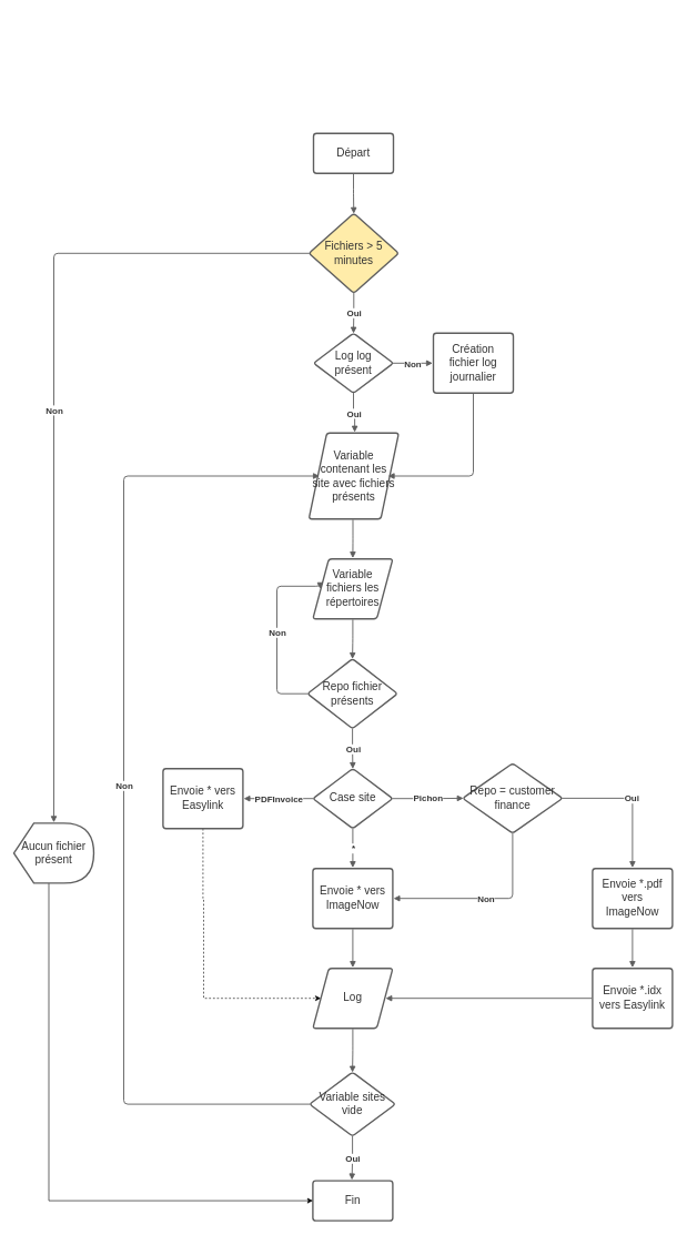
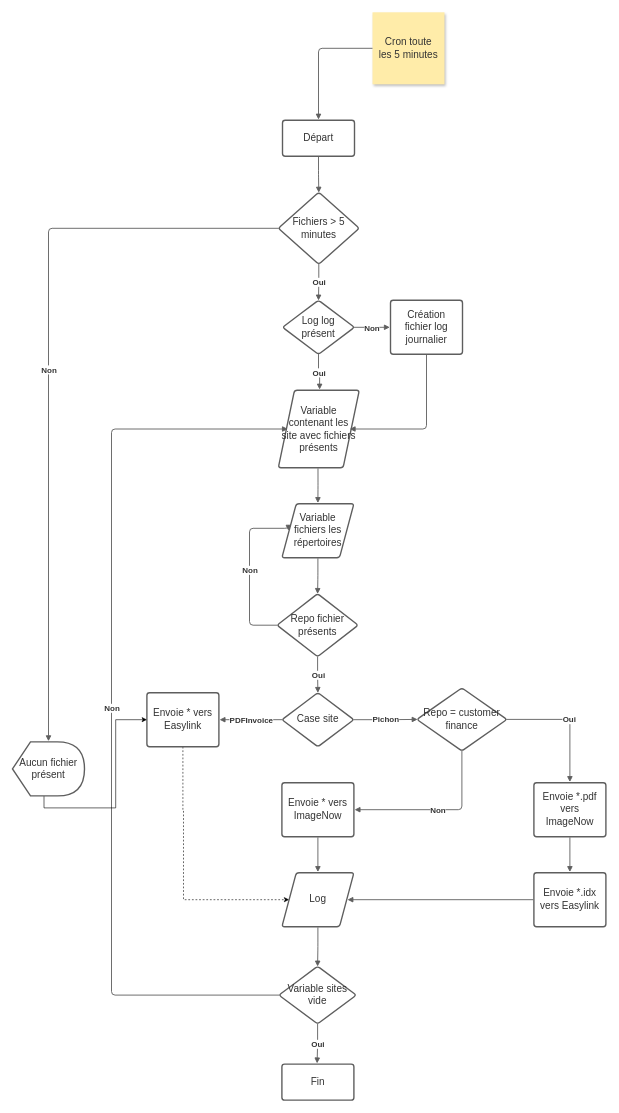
+ <mxCell id="3" value="Cron toute les 5 minutes" style="html=1;overflow=block;blockSpacing=1;whiteSpace=wrap;shadow=1;fontSize=16.7;fontColor=#333333;align=center;spacing=9;strokeColor=none;strokeOpacity=100;fillColor=#FFECA9;strokeWidth=0;lucidId=xC_~7ZcGf5oe;" vertex="1" parent="1"><mxGeometry x="620" y="20" width="120" height="120" as="geometry" /></mxCell>
+ <mxCell id="4" value="" style="html=1;jettySize=18;whiteSpace=wrap;fontSize=13;strokeColor=#5E5E5E;strokeWidth=1.5;rounded=1;arcSize=12;edgeStyle=orthogonalEdgeStyle;startArrow=none;endArrow=block;endFill=1;exitX=0;exitY=0.5;exitPerimeter=0;entryX=0.5;entryY=-0.019;entryPerimeter=0;lucidId=RC_~2a~zqGmT;" edge="1" parent="1" source="3" target="2"><mxGeometry width="100" height="100" relative="1" as="geometry"><Array as="points" /></mxGeometry></mxCell>
- <mxCell id="8" value="Fichiers &amp;gt; 5 minutes" style="html=1;overflow=block;blockSpacing=1;whiteSpace=wrap;rhombus;fontSize=16.7;fontColor=#333333;align=center;spacing=3.8;strokeColor=#5e5e5e;strokeOpacity=100;rounded=1;absoluteArcSize=1;arcSize=9;strokeWidth=2.3;lucidId=hA0aC-IwvaY~;fillColor=#ffeca9;" vertex="1" parent="1"><mxGeometry x="463" y="320" width="135" height="120" as="geometry" /></mxCell>
+ <mxCell id="8" value="Fichiers &amp;gt; 5 minutes" style="html=1;overflow=block;blockSpacing=1;whiteSpace=wrap;rhombus;fontSize=16.7;fontColor=#333333;align=center;spacing=3.8;strokeColor=#5e5e5e;strokeOpacity=100;rounded=1;absoluteArcSize=1;arcSize=9;strokeWidth=2.3;lucidId=hA0aC-IwvaY~;" vertex="1" parent="1"><mxGeometry x="463" y="320" width="135" height="120" as="geometry" /></mxCell>
- <mxCell id="35" value="" style="html=1;jettySize=18;whiteSpace=wrap;fontSize=13.3;fontColor=#333333;fontStyle=1;align=center;strokeColor=#5E5E5E;strokeWidth=1.5;rounded=1;arcSize=12;edgeStyle=orthogonalEdgeStyle;startArrow=none;endArrow=block;endFill=1;exitX=0.5;exitY=0.996;exitPerimeter=0;entryX=0.5;entryY=-0.012;entryPerimeter=0;lucidId=MK0aJQp8Q.v3;" edge="1" parent="1" source="17" target="34"><mxGeometry width="100" height="100" relative="1" as="geometry"><Array as="points" /></mxGeometry></mxCell>
- <mxCell id="36" value="*" style="text;html=1;resizable=0;labelBackgroundColor=default;align=center;verticalAlign=middle;fontStyle=1;fontColor=#333333;fontSize=13.3;" vertex="1" parent="35"><mxGeometry relative="1" as="geometry" /></mxCell>
- <mxCell id="53" style="edgeStyle=orthogonalEdgeStyle;rounded=0;orthogonalLoop=1;jettySize=auto;html=1;exitX=0;exitY=0;exitDx=52.5;exitDy=90;exitPerimeter=0;entryX=0;entryY=0.5;entryDx=0;entryDy=0;" edge="1" parent="1" source="54" target="5"><mxGeometry relative="1" as="geometry" /></mxCell>
+ <mxCell id="53" style="edgeStyle=orthogonalEdgeStyle;rounded=0;orthogonalLoop=1;jettySize=auto;html=1;exitX=0;exitY=0;exitDx=52.5;exitDy=90;exitPerimeter=0;" edge="1" parent="1" source="54" target="31"><mxGeometry relative="1" as="geometry" /></mxCell>
